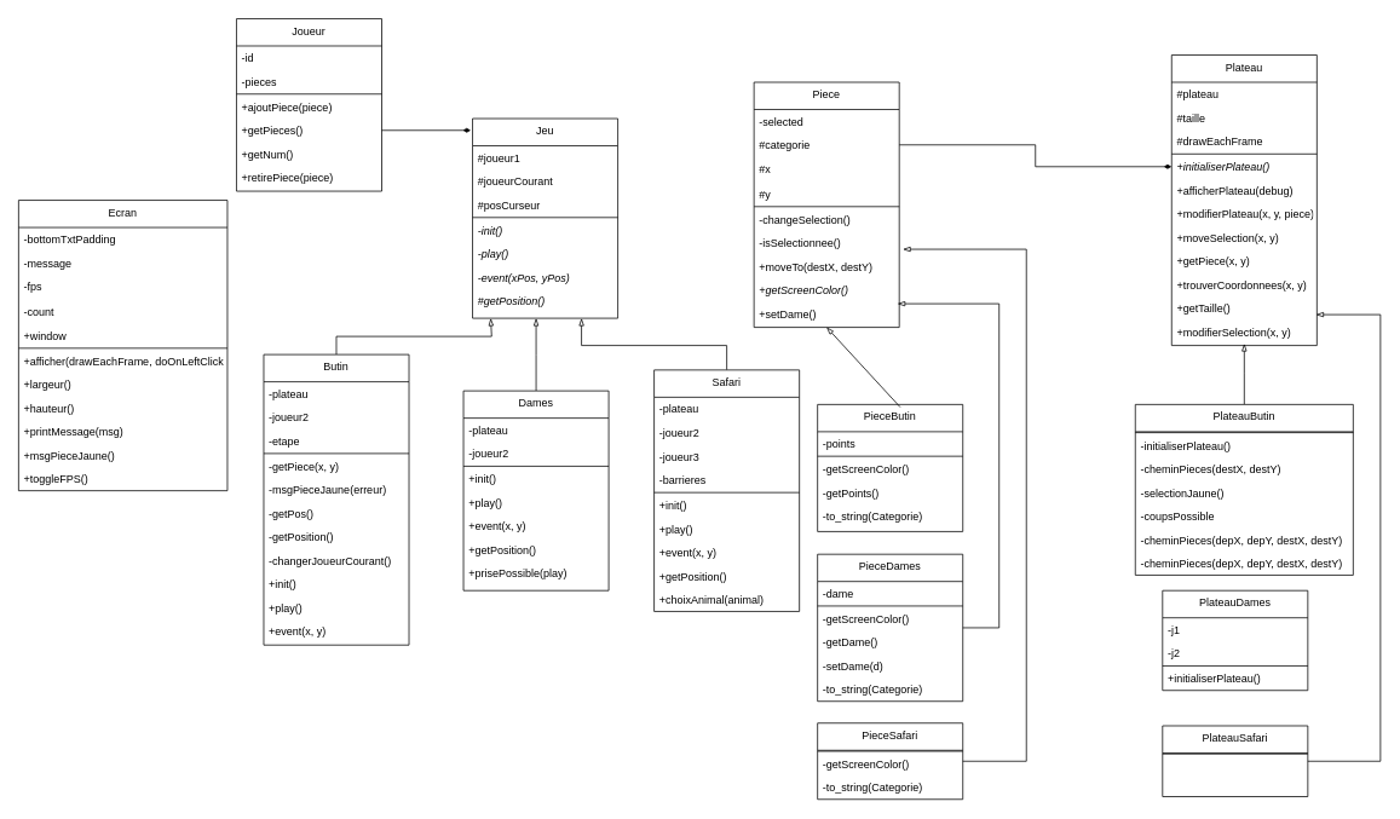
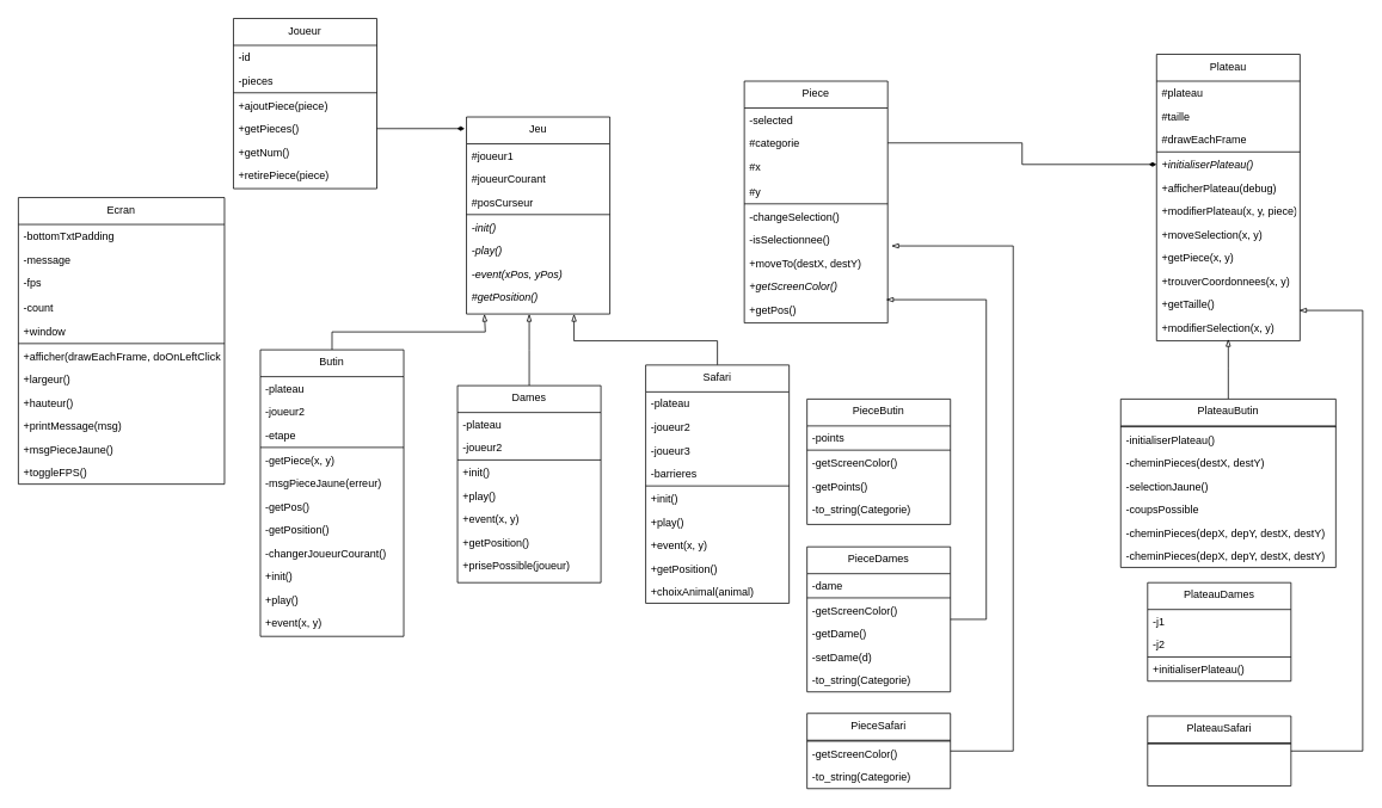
- <mxCell id="56" value="+setDame()" style="text;align=left;verticalAlign=top;spacingLeft=4;spacingRight=4;overflow=hidden;rotatable=0;points=[[0,0.5],[1,0.5]];portConstraint=eastwest;" parent="46" vertex="1"><mxGeometry y="242" width="160" height="26" as="geometry" /></mxCell>
+ <mxCell id="56" value="+getPos()" style="text;align=left;verticalAlign=top;spacingLeft=4;spacingRight=4;overflow=hidden;rotatable=0;points=[[0,0.5],[1,0.5]];portConstraint=eastwest;" parent="46" vertex="1"><mxGeometry y="242" width="160" height="26" as="geometry" /></mxCell>
- <mxCell id="74" value="" style="edgeStyle=none;orthogonalLoop=1;jettySize=auto;html=1;rounded=0;entryX=0.5;entryY=1;entryDx=0;entryDy=0;exitX=0.569;exitY=0.021;exitDx=0;exitDy=0;exitPerimeter=0;endArrow=blockThin;endFill=0;" parent="1" source="66" target="46" edge="1"><mxGeometry width="100" relative="1" as="geometry"><mxPoint x="1270" y="420" as="sourcePoint" /><mxPoint x="1310" y="400" as="targetPoint" /><Array as="points" /></mxGeometry></mxCell>
- <mxCell id="97" value="+prisePossible(play)" style="text;align=left;verticalAlign=top;spacingLeft=4;spacingRight=4;overflow=hidden;rotatable=0;points=[[0,0.5],[1,0.5]];portConstraint=eastwest;" vertex="1" parent="89"><mxGeometry y="188" width="160" height="26" as="geometry" /></mxCell>
+ <mxCell id="97" value="+prisePossible(joueur)" style="text;align=left;verticalAlign=top;spacingLeft=4;spacingRight=4;overflow=hidden;rotatable=0;points=[[0,0.5],[1,0.5]];portConstraint=eastwest;" vertex="1" parent="89"><mxGeometry y="188" width="160" height="26" as="geometry" /></mxCell>
